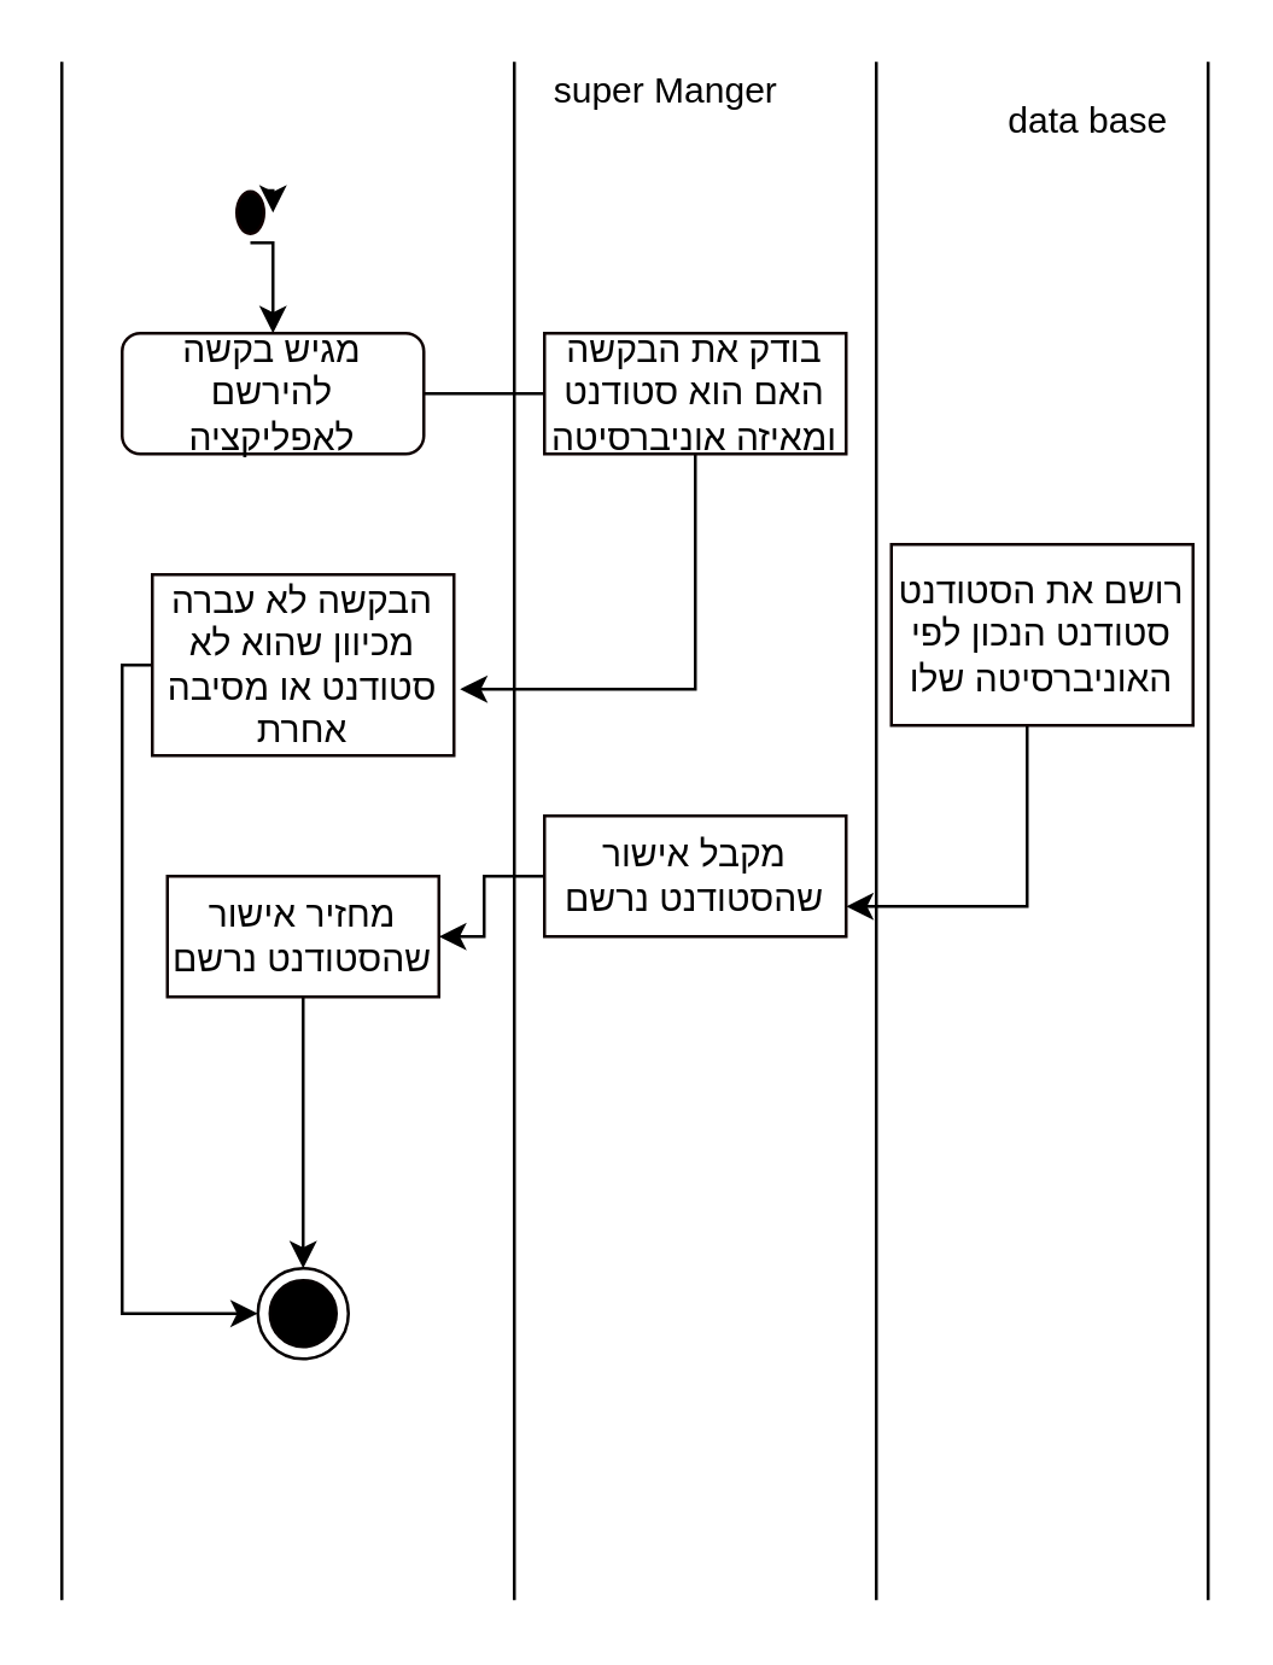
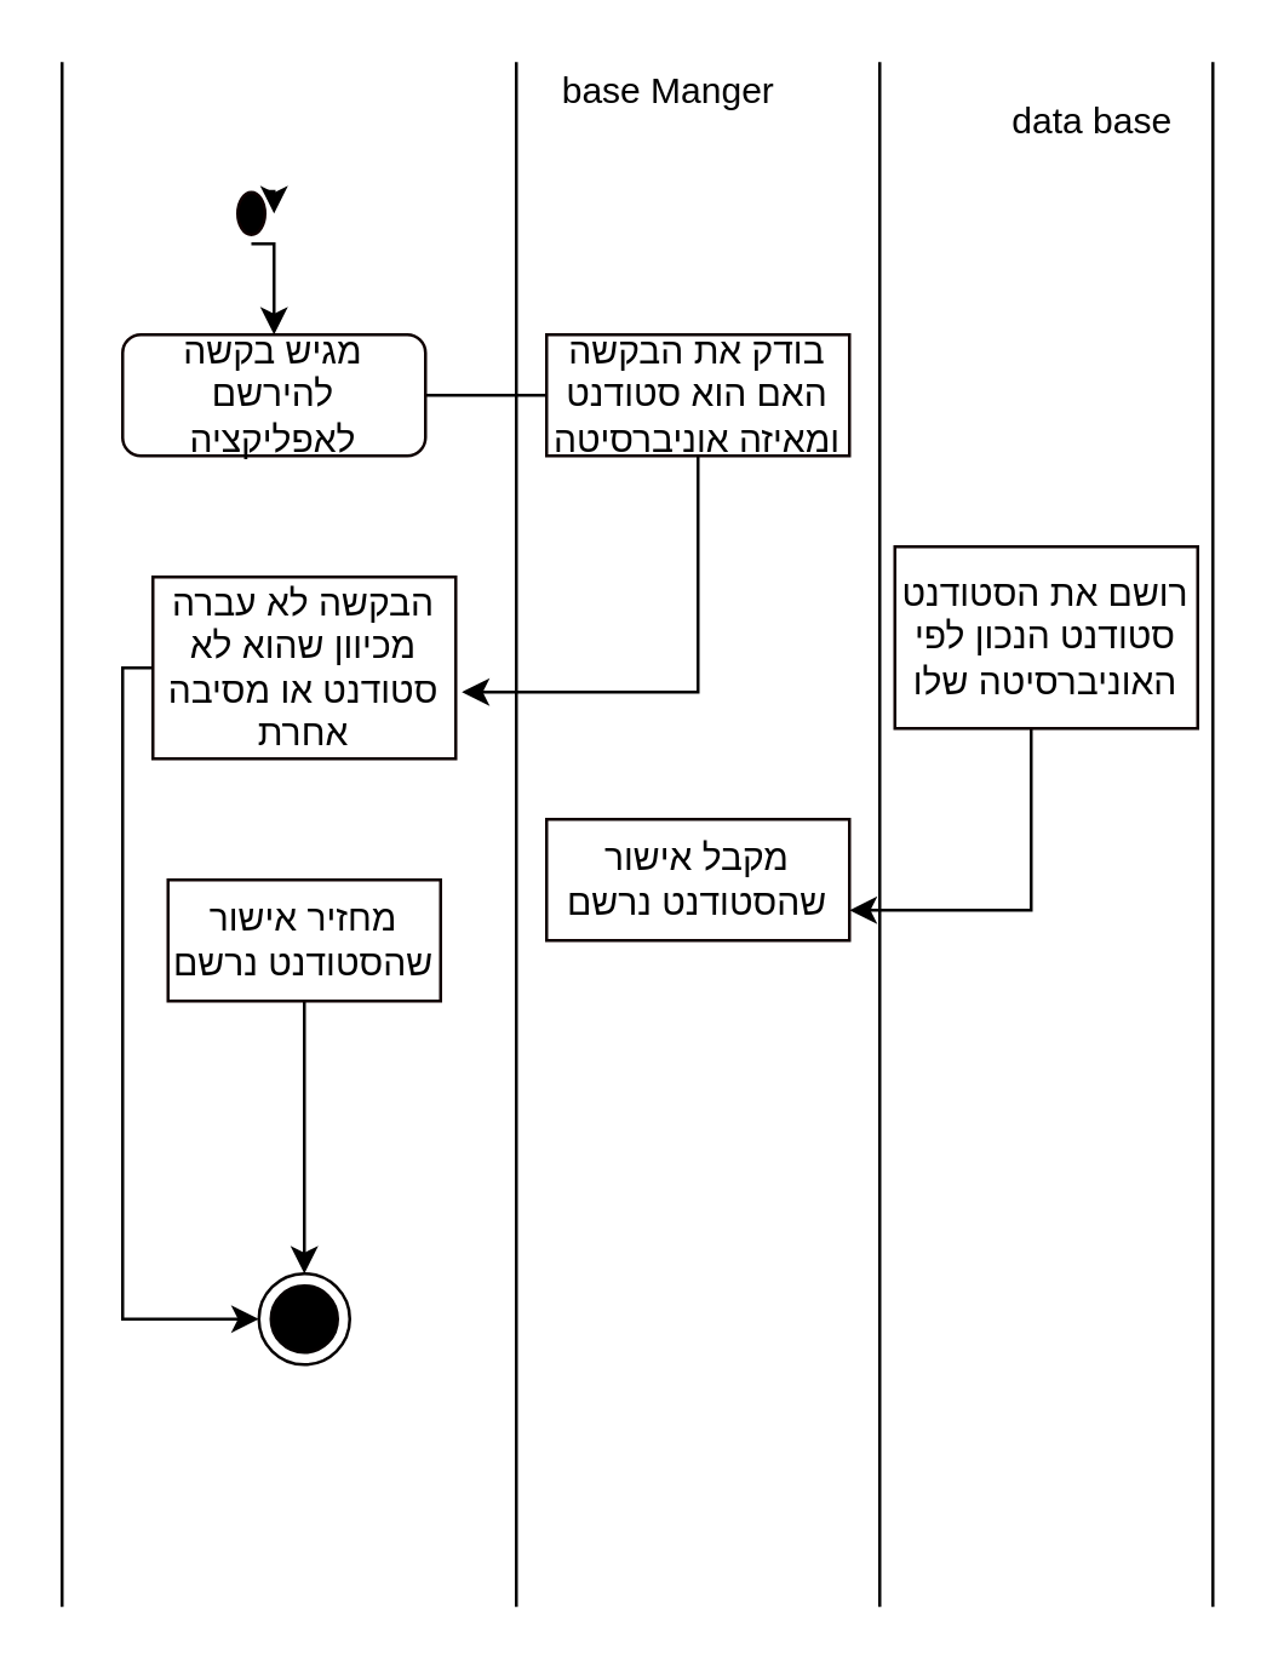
- <mxCell id="6" value="super Manger" style="text;html=1;align=center;verticalAlign=middle;resizable=0;points=[];autosize=1;strokeColor=none;fillColor=none;" vertex="1" parent="1"><mxGeometry x="175" y="20" width="90" height="20" as="geometry" /></mxCell>
+ <mxCell id="6" value="base Manger" style="text;html=1;align=center;verticalAlign=middle;resizable=0;points=[];autosize=1;strokeColor=none;fillColor=none;" vertex="1" parent="1"><mxGeometry x="175" y="20" width="90" height="20" as="geometry" /></mxCell>
- <mxCell id="19" style="edgeStyle=orthogonalEdgeStyle;rounded=0;orthogonalLoop=1;jettySize=auto;html=1;entryX=1;entryY=0.5;entryDx=0;entryDy=0;" edge="1" parent="1" source="20" target="22"><mxGeometry relative="1" as="geometry" /></mxCell>
